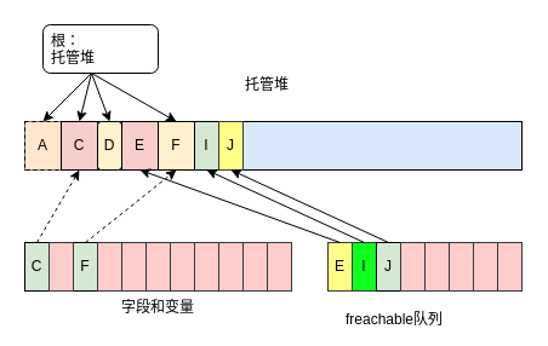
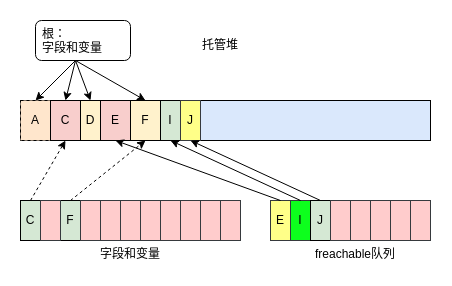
- <mxCell id="11" value="根：&lt;br&gt;托管堆" style="text;html=1;strokeColor=none;fillColor=none;align=left;verticalAlign=top;whiteSpace=wrap;rounded=0;" parent="1" vertex="1"><mxGeometry x="40" y="20" width="70" height="40" as="geometry" /></mxCell>
+ <mxCell id="11" value="根：&lt;br&gt;字段和变量" style="text;html=1;strokeColor=none;fillColor=none;align=left;verticalAlign=top;whiteSpace=wrap;rounded=0;" parent="1" vertex="1"><mxGeometry x="40" y="20" width="70" height="40" as="geometry" /></mxCell>
- <mxCell id="43" value="托管堆" style="text;html=1;strokeColor=none;fillColor=none;align=center;verticalAlign=middle;whiteSpace=wrap;rounded=0;" vertex="1" parent="1"><mxGeometry x="200" y="60" width="40" height="20" as="geometry" /></mxCell>
+ <mxCell id="43" value="托管堆" style="text;html=1;strokeColor=none;fillColor=none;align=center;verticalAlign=middle;whiteSpace=wrap;rounded=0;" vertex="1" parent="1"><mxGeometry x="200" y="35" width="40" height="20" as="geometry" /></mxCell>
- <mxCell id="5" value="D" style="whiteSpace=wrap;html=1;fillColor=#fff2cc;rounded=1;" parent="1" vertex="1"><mxGeometry x="80" y="100" width="20" height="40" as="geometry" /></mxCell>
+ <mxCell id="5" value="D" style="rounded=0;whiteSpace=wrap;html=1;fillColor=#fff2cc;" parent="1" vertex="1"><mxGeometry x="80" y="100" width="20" height="40" as="geometry" /></mxCell>
- <mxCell id="39" value="freachable队列" style="text;html=1;strokeColor=none;fillColor=none;align=center;verticalAlign=middle;whiteSpace=wrap;rounded=0;" parent="1" vertex="1"><mxGeometry x="280" y="254" width="90" height="20" as="geometry" /></mxCell>
+ <mxCell id="39" value="freachable队列" style="text;html=1;strokeColor=none;fillColor=none;align=center;verticalAlign=middle;whiteSpace=wrap;rounded=0;" parent="1" vertex="1"><mxGeometry x="310" y="244" width="90" height="20" as="geometry" /></mxCell>
